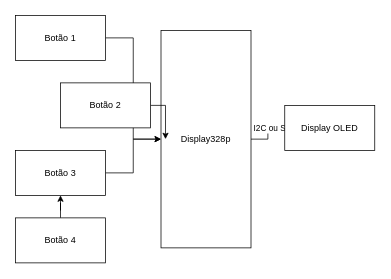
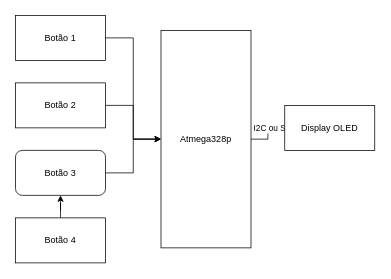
- <mxCell id="8" value="Botão 2" style="rounded=0;whiteSpace=wrap;html=1;" vertex="1" parent="1"><mxGeometry x="80" y="110" width="120" height="60" as="geometry" /></mxCell>
+ <mxCell id="8" value="Botão 2" style="rounded=0;whiteSpace=wrap;html=1;" vertex="1" parent="1"><mxGeometry x="20" y="110" width="120" height="60" as="geometry" /></mxCell>
- <mxCell id="4" value="Display328p" style="rounded=0;whiteSpace=wrap;html=1;" vertex="1" parent="1"><mxGeometry x="214" y="40" width="120" height="290" as="geometry" /></mxCell>
+ <mxCell id="4" value="Atmega328p" style="rounded=0;whiteSpace=wrap;html=1;" vertex="1" parent="1"><mxGeometry x="214" y="40" width="120" height="290" as="geometry" /></mxCell>
- <mxCell id="10" value="Botão 3" style="rounded=0;whiteSpace=wrap;html=1;" vertex="1" parent="1"><mxGeometry x="20" y="200" width="120" height="60" as="geometry" /></mxCell>
+ <mxCell id="10" value="Botão 3" style="whiteSpace=wrap;html=1;rounded=1;" vertex="1" parent="1"><mxGeometry x="20" y="200" width="120" height="60" as="geometry" /></mxCell>
